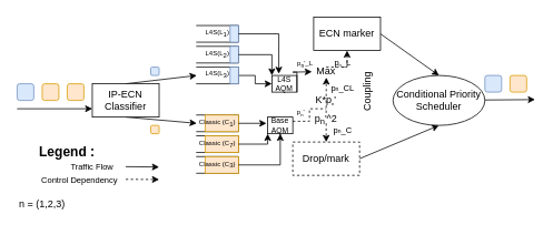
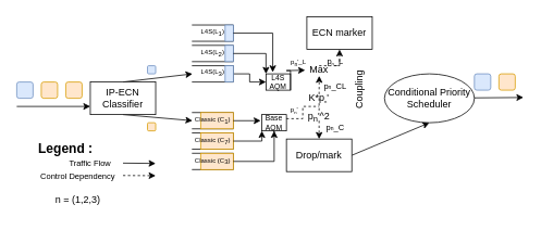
- <mxCell id="15" style="rounded=0;orthogonalLoop=1;jettySize=auto;html=1;exitX=1;exitY=0.5;exitDx=0;exitDy=0;entryX=0.5;entryY=0;entryDx=0;entryDy=0;elbow=vertical;" parent="1" source="16" target="32" edge="1"><mxGeometry relative="1" as="geometry" /></mxCell>
- <mxCell id="18" value="Drop/mark" style="rounded=0;whiteSpace=wrap;html=1;shadow=0;dashed=1;" parent="1" vertex="1"><mxGeometry x="350" y="170" width="80" height="40" as="geometry" /></mxCell>
+ <mxCell id="18" value="Drop/mark" style="rounded=0;whiteSpace=wrap;html=1;shadow=0;" parent="1" vertex="1"><mxGeometry x="350" y="170" width="80" height="40" as="geometry" /></mxCell>
- <mxCell id="65" value="n = (1,2,3)" style="text;html=1;align=center;verticalAlign=middle;whiteSpace=wrap;rounded=0;" vertex="1" parent="1"><mxGeometry x="20" y="230" width="60" height="30" as="geometry" /></mxCell>
+ <mxCell id="65" value="n = (1,2,3)" style="text;html=1;align=center;verticalAlign=middle;whiteSpace=wrap;rounded=0;" vertex="1" parent="1"><mxGeometry x="65" y="230" width="60" height="30" as="geometry" /></mxCell>
